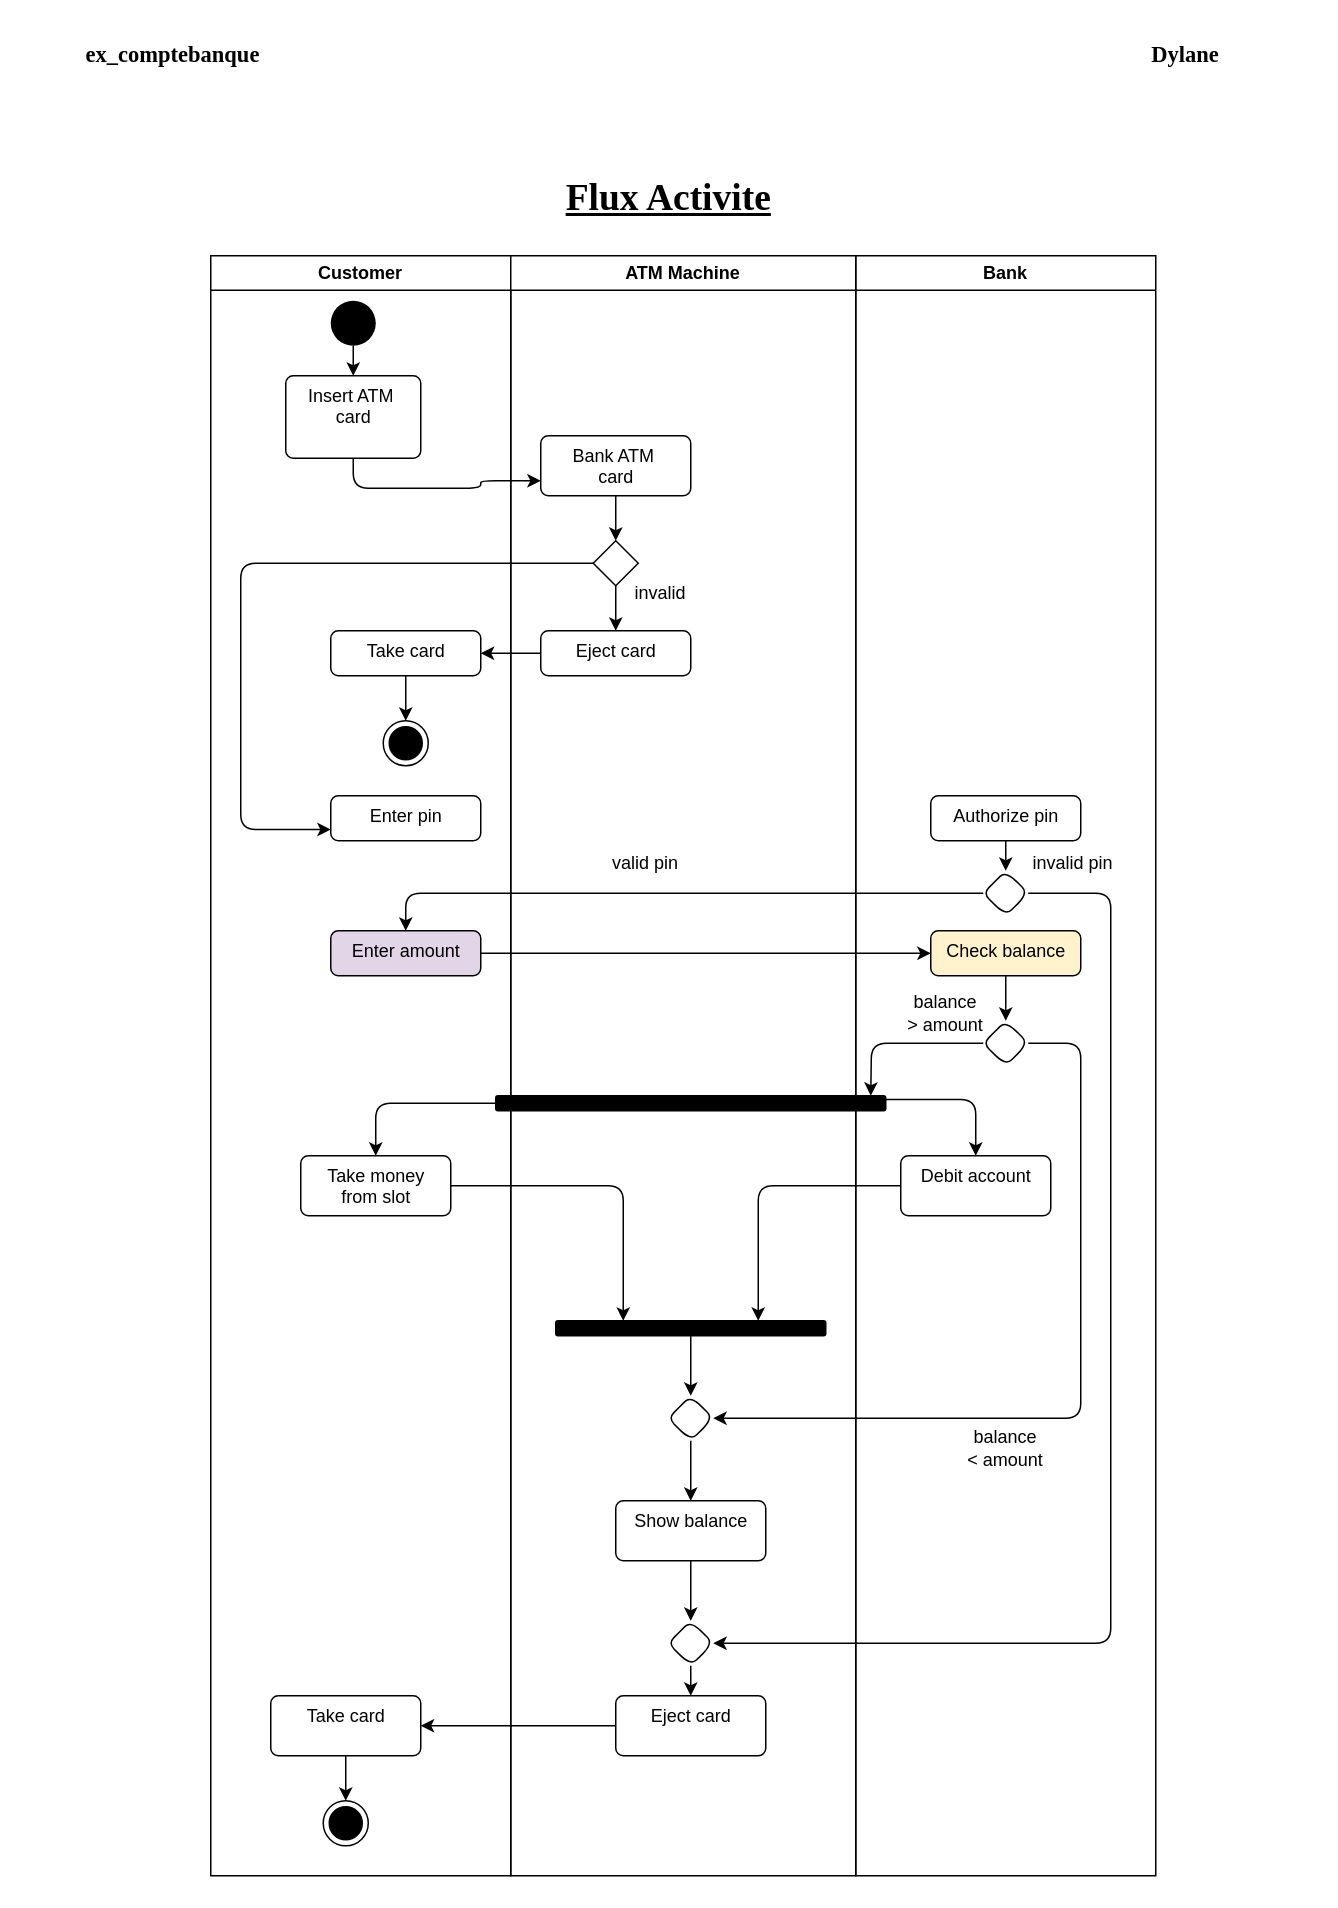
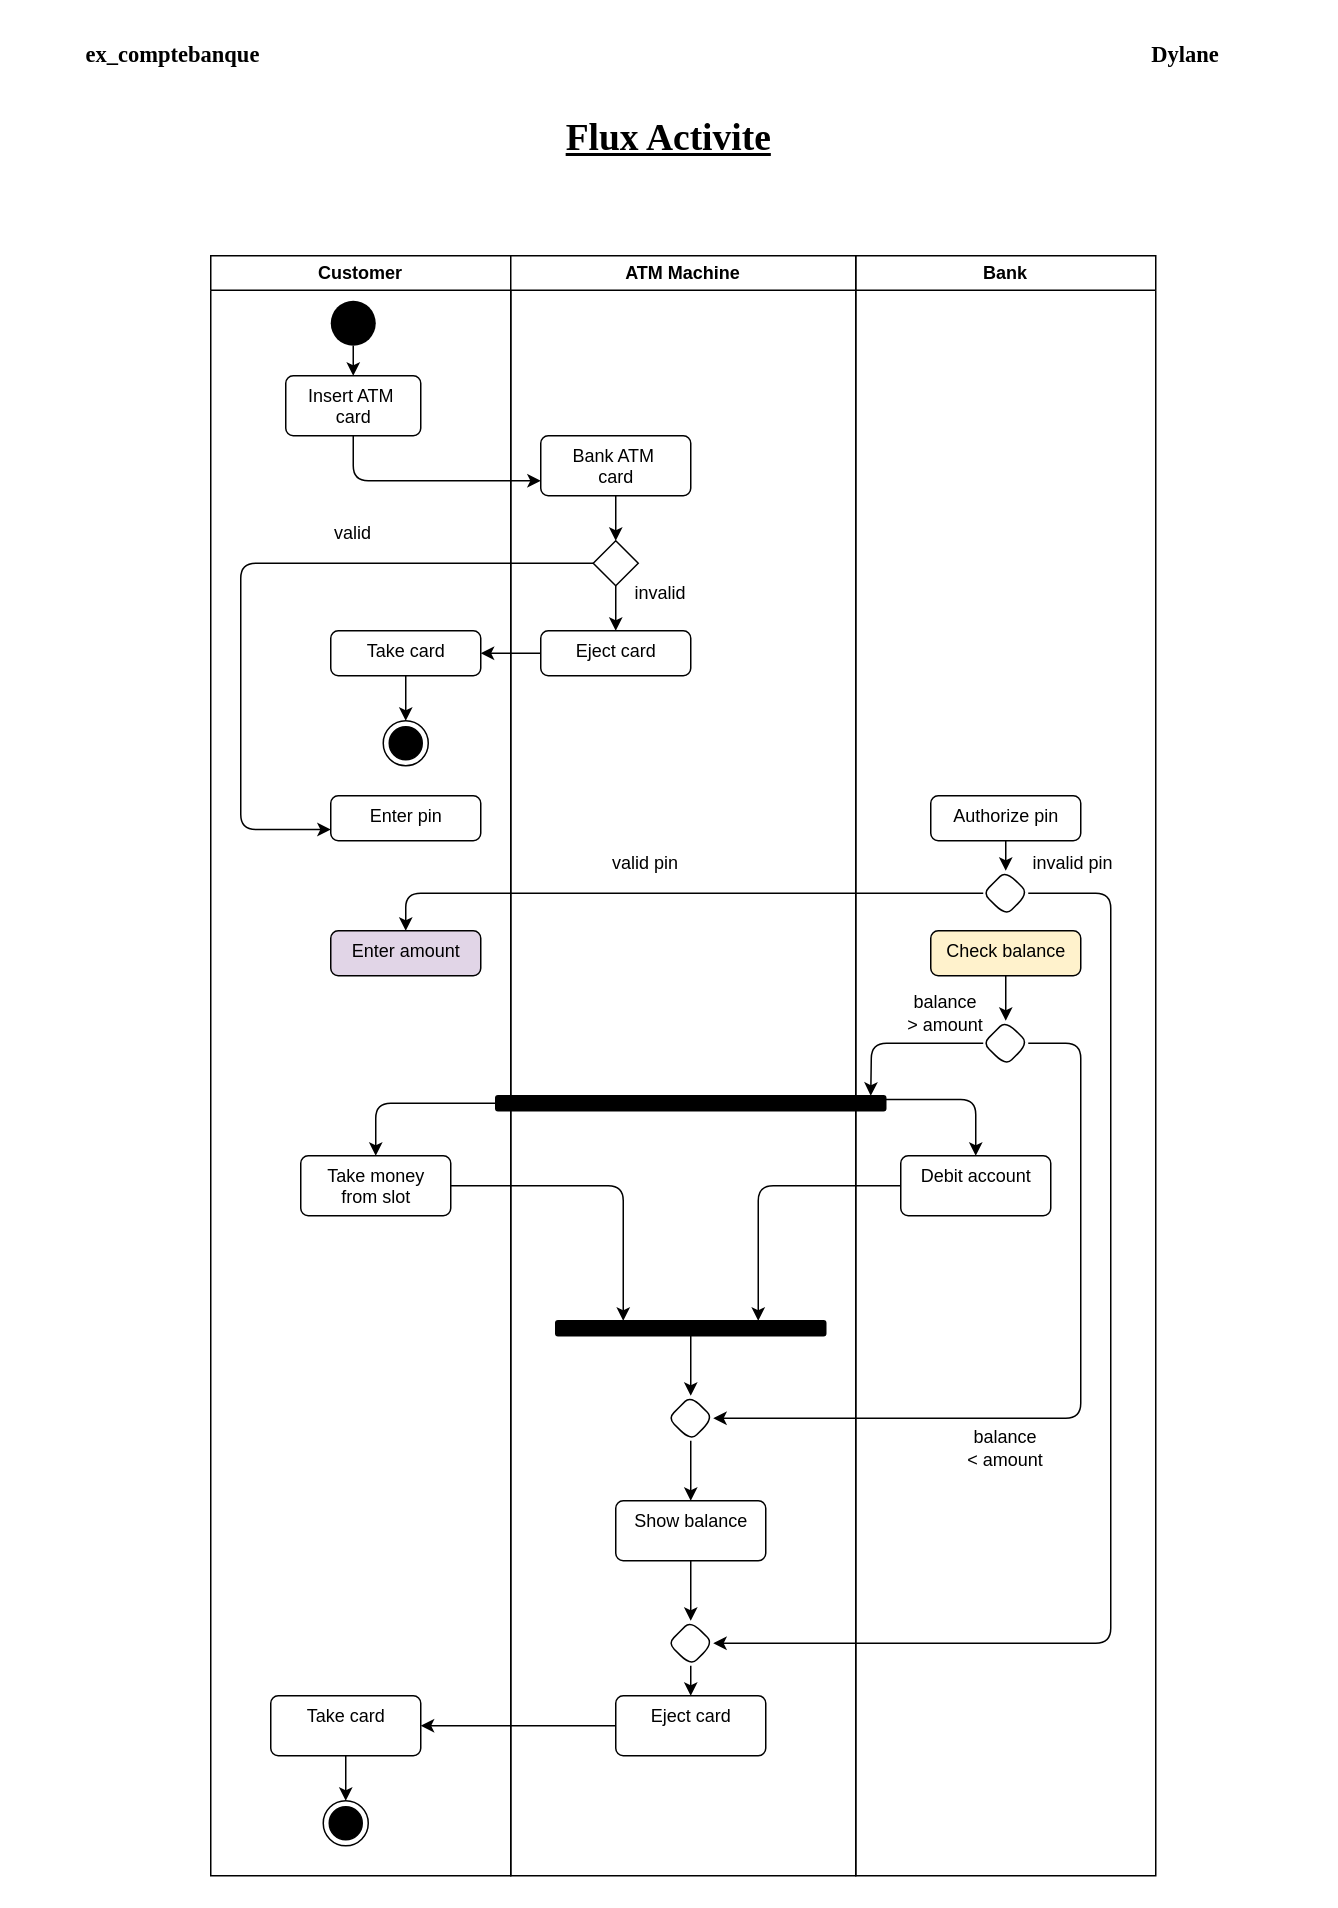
- <mxCell id="16" value="Flux Activite" style="text;html=1;align=center;verticalAlign=middle;whiteSpace=wrap;rounded=0;fontStyle=5;fontSize=25;fontFamily=Verdana;" vertex="1" parent="1"><mxGeometry x="328" y="101" width="235" height="60" as="geometry" /></mxCell>
+ <mxCell id="16" value="Flux Activite" style="text;html=1;align=center;verticalAlign=middle;whiteSpace=wrap;rounded=0;fontStyle=5;fontSize=25;fontFamily=Verdana;" vertex="1" parent="1"><mxGeometry x="328" y="61" width="235" height="60" as="geometry" /></mxCell>
- <mxCell id="5" value="Insert ATM&amp;nbsp;&lt;div&gt;card&lt;/div&gt;" style="html=1;align=center;verticalAlign=top;rounded=1;absoluteArcSize=1;arcSize=10;dashed=0;" vertex="1" parent="2"><mxGeometry x="50" y="80" width="90" height="55" as="geometry" /></mxCell>
+ <mxCell id="5" value="Insert ATM&amp;nbsp;&lt;div&gt;card&lt;/div&gt;" style="html=1;align=center;verticalAlign=top;rounded=1;absoluteArcSize=1;arcSize=10;dashed=0;" vertex="1" parent="2"><mxGeometry x="50" y="80" width="90" height="40" as="geometry" /></mxCell>
+ <mxCell id="11" value="valid" style="text;html=1;align=center;verticalAlign=middle;whiteSpace=wrap;rounded=0;" vertex="1" parent="2"><mxGeometry x="65" y="170" width="60" height="30" as="geometry" /></mxCell>
- <mxCell id="52" style="edgeStyle=orthogonalEdgeStyle;orthogonalLoop=1;jettySize=auto;html=1;exitX=1;exitY=0.5;exitDx=0;exitDy=0;" edge="1" parent="1" source="10" target="22"><mxGeometry relative="1" as="geometry" /></mxCell>
